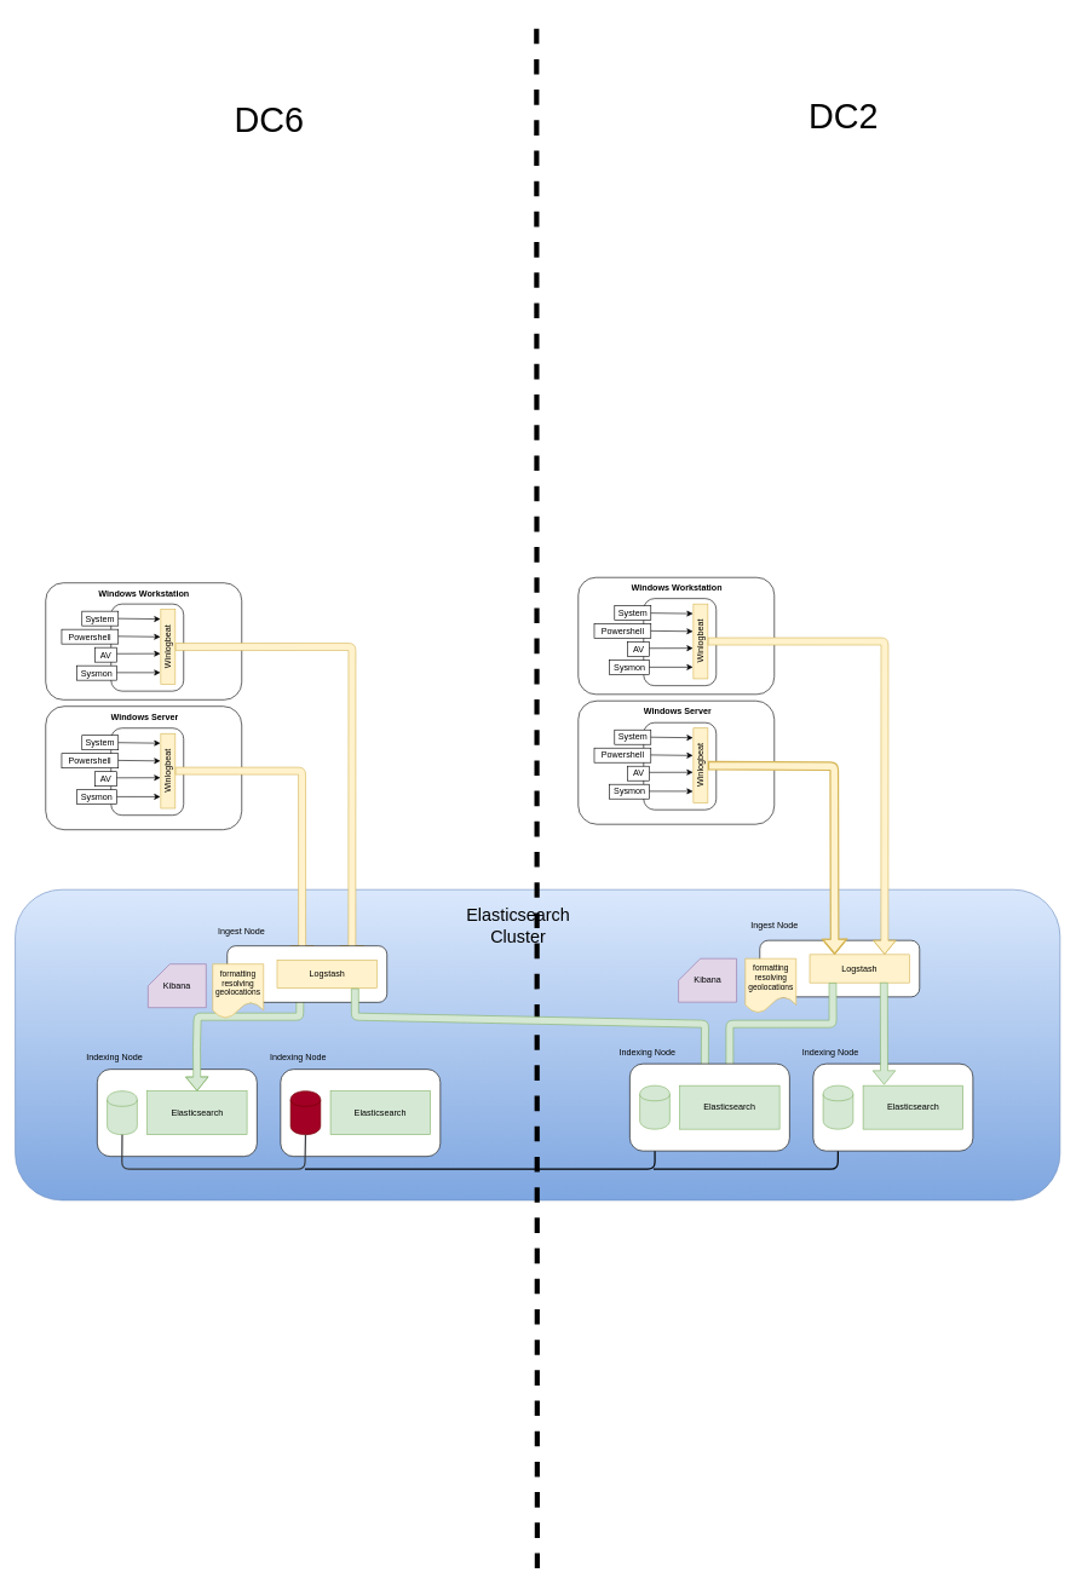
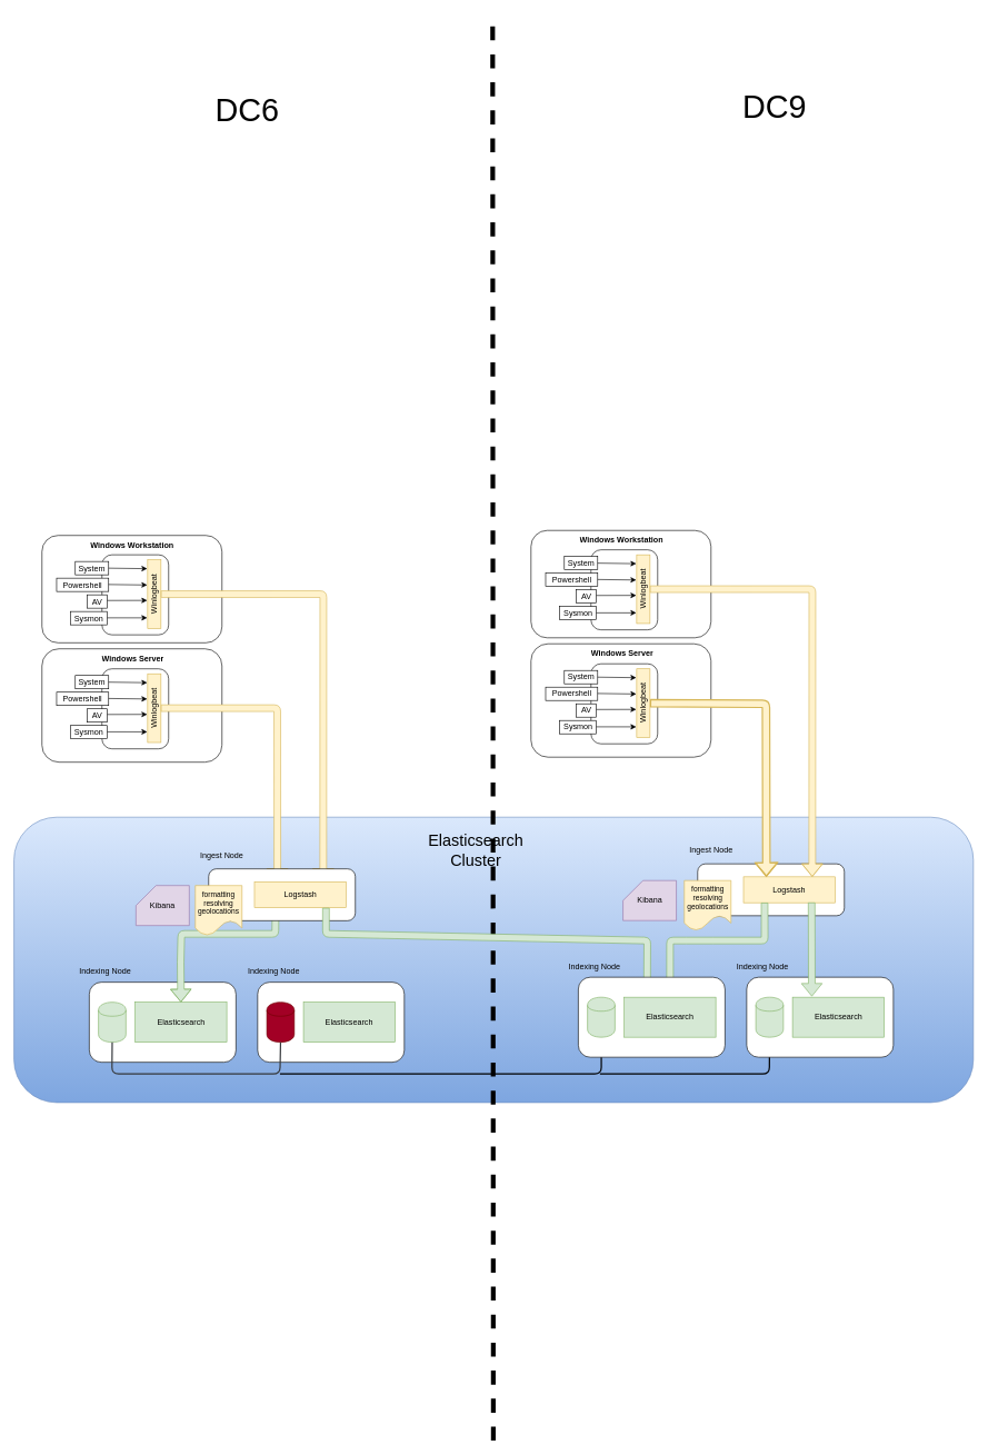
- <mxCell id="83" value="&lt;font style=&quot;font-size: 48px&quot;&gt;DC2&lt;/font&gt;" style="text;html=1;strokeColor=none;fillColor=none;align=center;verticalAlign=middle;whiteSpace=wrap;rounded=0;" vertex="1" parent="1"><mxGeometry x="1045.5" y="125" width="230" height="70" as="geometry" /></mxCell>
+ <mxCell id="83" value="&lt;font style=&quot;font-size: 48px&quot;&gt;DC9&lt;/font&gt;" style="text;html=1;strokeColor=none;fillColor=none;align=center;verticalAlign=middle;whiteSpace=wrap;rounded=0;" vertex="1" parent="1"><mxGeometry x="1045.5" y="125" width="230" height="70" as="geometry" /></mxCell>
